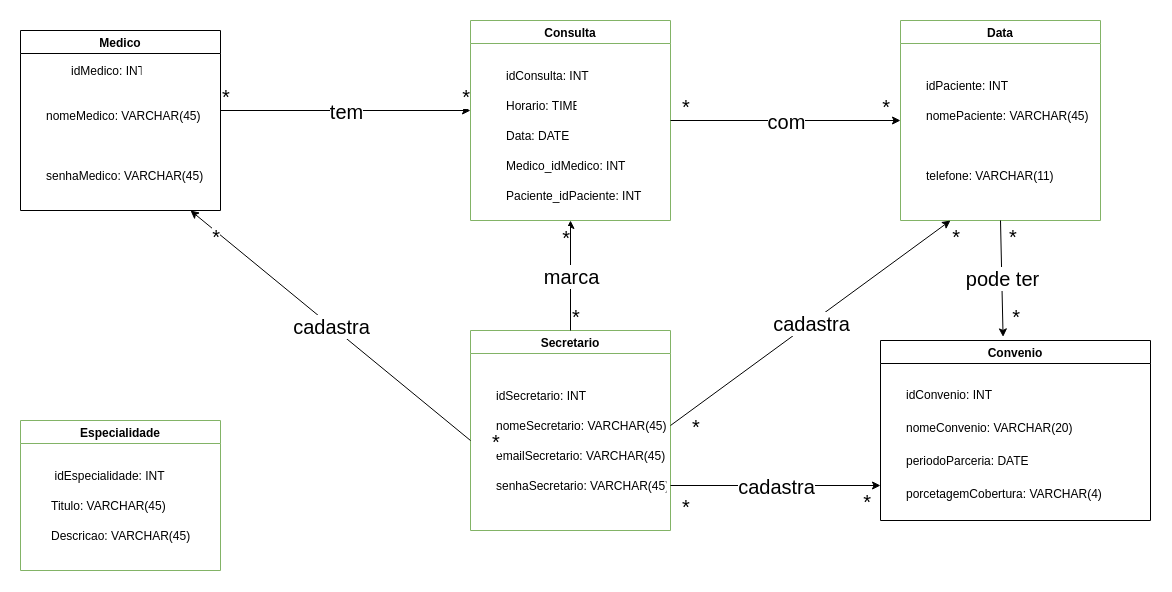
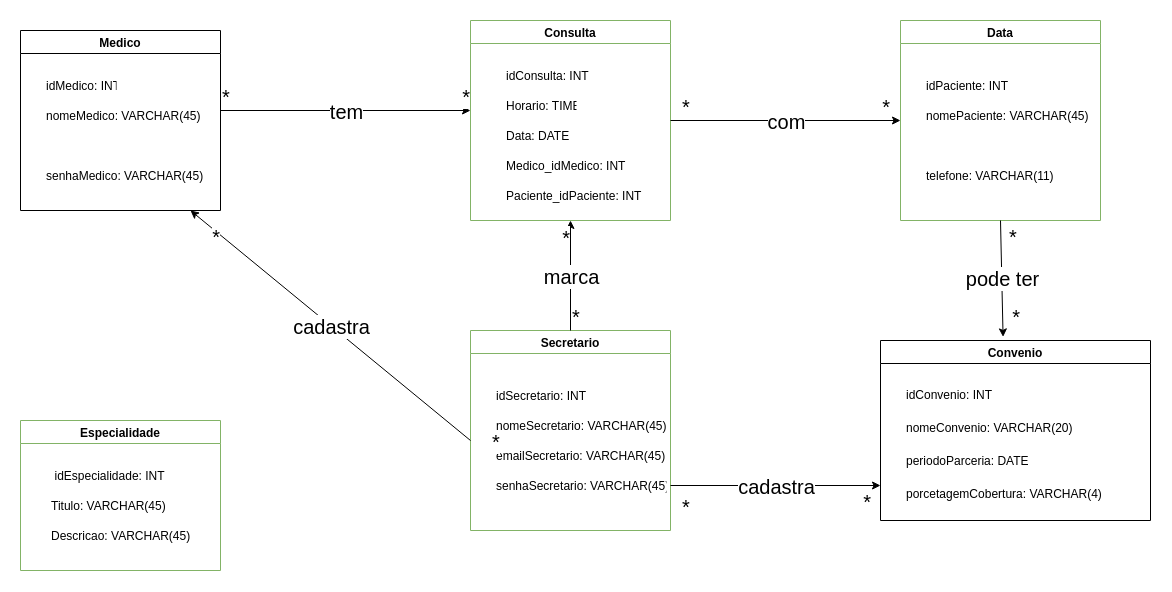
- <mxCell id="3" value="idMedico: INT" style="text;align=left;verticalAlign=middle;spacingLeft=4;spacingRight=4;overflow=hidden;points=[[0,0.5],[1,0.5]];portConstraint=eastwest;rotatable=0;" parent="2" vertex="1"><mxGeometry x="45" y="25" width="80" height="30" as="geometry" /></mxCell>
+ <mxCell id="3" value="idMedico: INT" style="text;align=left;verticalAlign=middle;spacingLeft=4;spacingRight=4;overflow=hidden;points=[[0,0.5],[1,0.5]];portConstraint=eastwest;rotatable=0;" parent="2" vertex="1"><mxGeometry x="20" y="40" width="80" height="30" as="geometry" /></mxCell>
- <mxCell id="37" value="" style="endArrow=classic;html=1;rounded=0;fontSize=20;exitX=1;exitY=0.5;exitDx=0;exitDy=0;entryX=0.25;entryY=1;entryDx=0;entryDy=0;" parent="1" source="18" target="21" edge="1"><mxGeometry relative="1" as="geometry"><mxPoint x="740" y="350" as="sourcePoint" /><mxPoint x="900" y="350" as="targetPoint" /></mxGeometry></mxCell>
- <mxCell id="38" value="cadastra" style="edgeLabel;resizable=0;html=1;align=center;verticalAlign=middle;fontSize=20;" parent="37" connectable="0" vertex="1"><mxGeometry relative="1" as="geometry" /></mxCell>
- <mxCell id="39" value="*" style="edgeLabel;resizable=0;html=1;align=left;verticalAlign=bottom;fontSize=20;" parent="37" connectable="0" vertex="1"><mxGeometry x="-1" relative="1" as="geometry"><mxPoint x="20" y="15" as="offset" /></mxGeometry></mxCell>
- <mxCell id="40" value="*" style="edgeLabel;resizable=0;html=1;align=right;verticalAlign=bottom;fontSize=20;" parent="37" connectable="0" vertex="1"><mxGeometry x="1" relative="1" as="geometry"><mxPoint x="10" y="30" as="offset" /></mxGeometry></mxCell>
